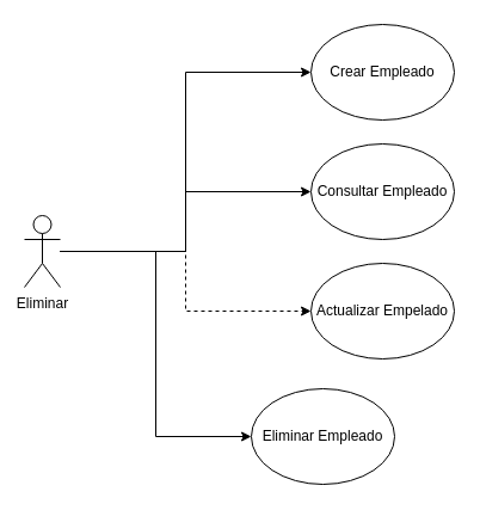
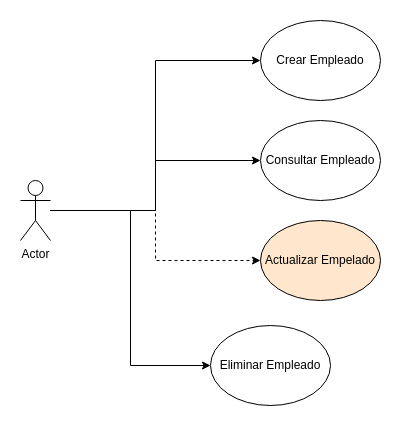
- <mxCell id="6" value="Eliminar" style="shape=umlActor;verticalLabelPosition=bottom;verticalAlign=top;html=1;outlineConnect=0;" vertex="1" parent="1"><mxGeometry x="20" y="180" width="30" height="60" as="geometry" /></mxCell>
+ <mxCell id="6" value="Actor" style="shape=umlActor;verticalLabelPosition=bottom;verticalAlign=top;html=1;outlineConnect=0;" vertex="1" parent="1"><mxGeometry x="20" y="180" width="30" height="60" as="geometry" /></mxCell>
- <mxCell id="9" value="Actualizar Empelado" style="ellipse;whiteSpace=wrap;html=1;" vertex="1" parent="1"><mxGeometry x="260" y="220" width="120" height="80" as="geometry" /></mxCell>
+ <mxCell id="9" value="Actualizar Empelado" style="ellipse;whiteSpace=wrap;html=1;fillColor=#ffe6cc;" vertex="1" parent="1"><mxGeometry x="260" y="220" width="120" height="80" as="geometry" /></mxCell>
